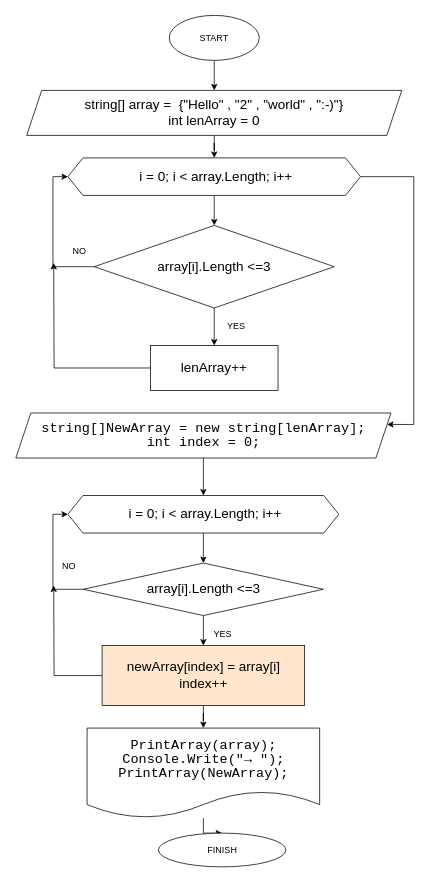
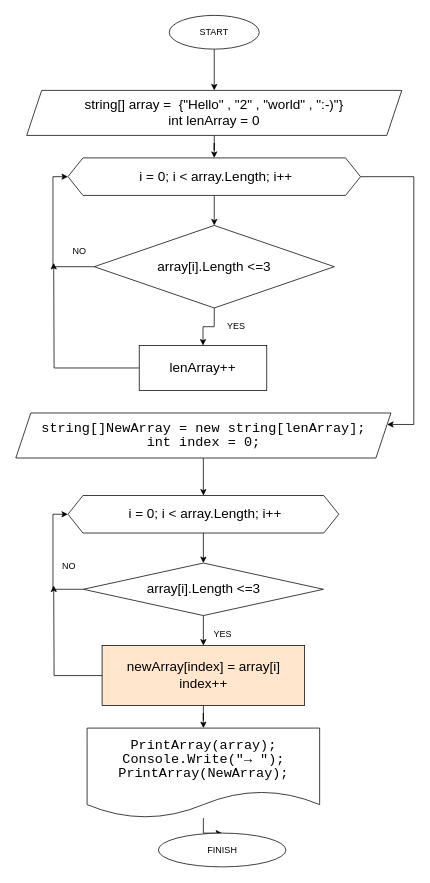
- <mxCell id="3" value="START" style="ellipse;whiteSpace=wrap;html=1;" vertex="1" parent="1"><mxGeometry x="225" y="20" width="120" height="60" as="geometry" /></mxCell>
+ <mxCell id="3" value="START" style="ellipse;whiteSpace=wrap;html=1;" vertex="1" parent="1"><mxGeometry x="225" y="20" width="120" height="45" as="geometry" /></mxCell>
- <mxCell id="13" value="&lt;font style=&quot;font-size: 18px;&quot;&gt;lenArray++&lt;/font&gt;" style="rounded=0;whiteSpace=wrap;html=1;" vertex="1" parent="1"><mxGeometry x="200" y="460" width="170" height="60" as="geometry" /></mxCell>
+ <mxCell id="13" value="&lt;font style=&quot;font-size: 18px;&quot;&gt;lenArray++&lt;/font&gt;" style="rounded=0;whiteSpace=wrap;html=1;" vertex="1" parent="1"><mxGeometry x="185" y="460" width="170" height="60" as="geometry" /></mxCell>
